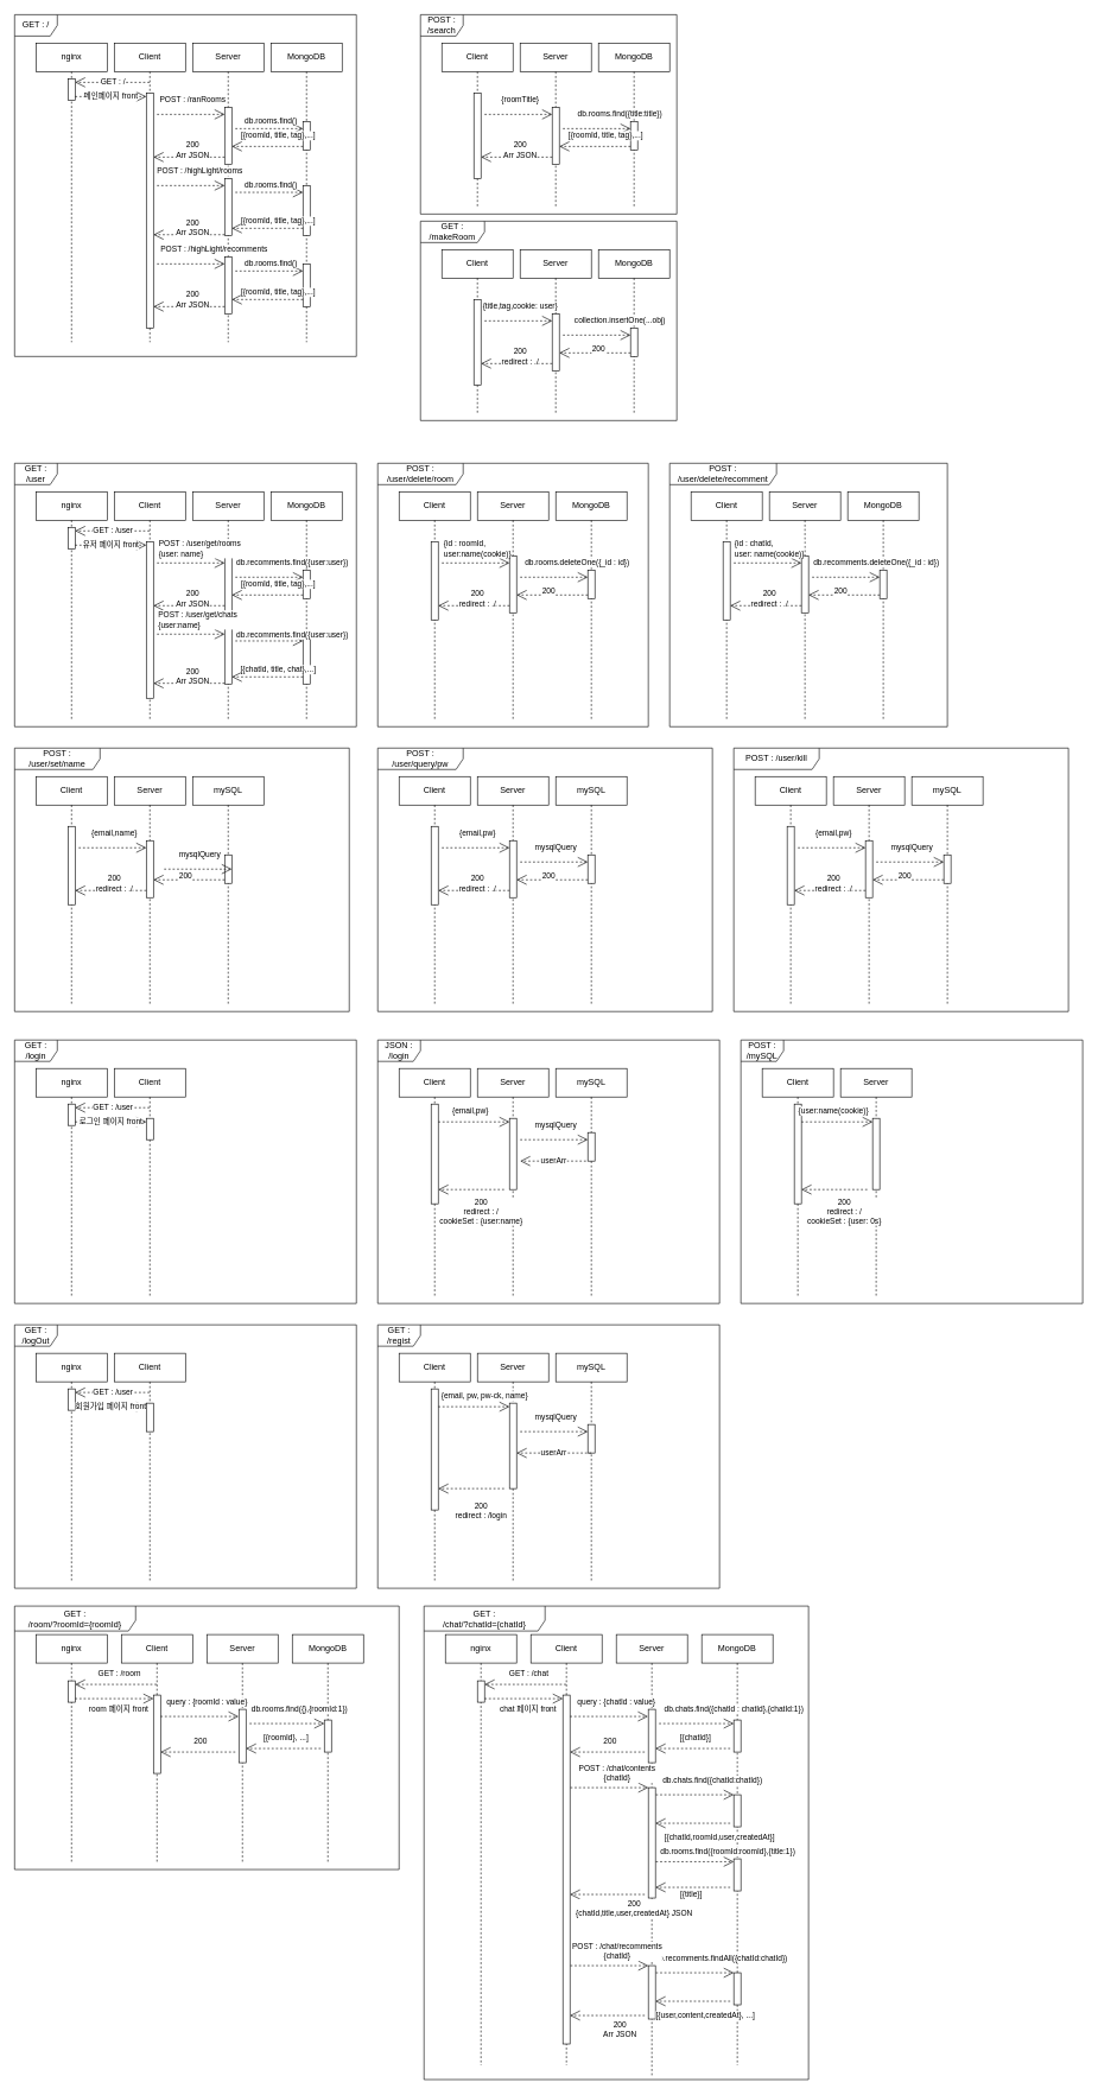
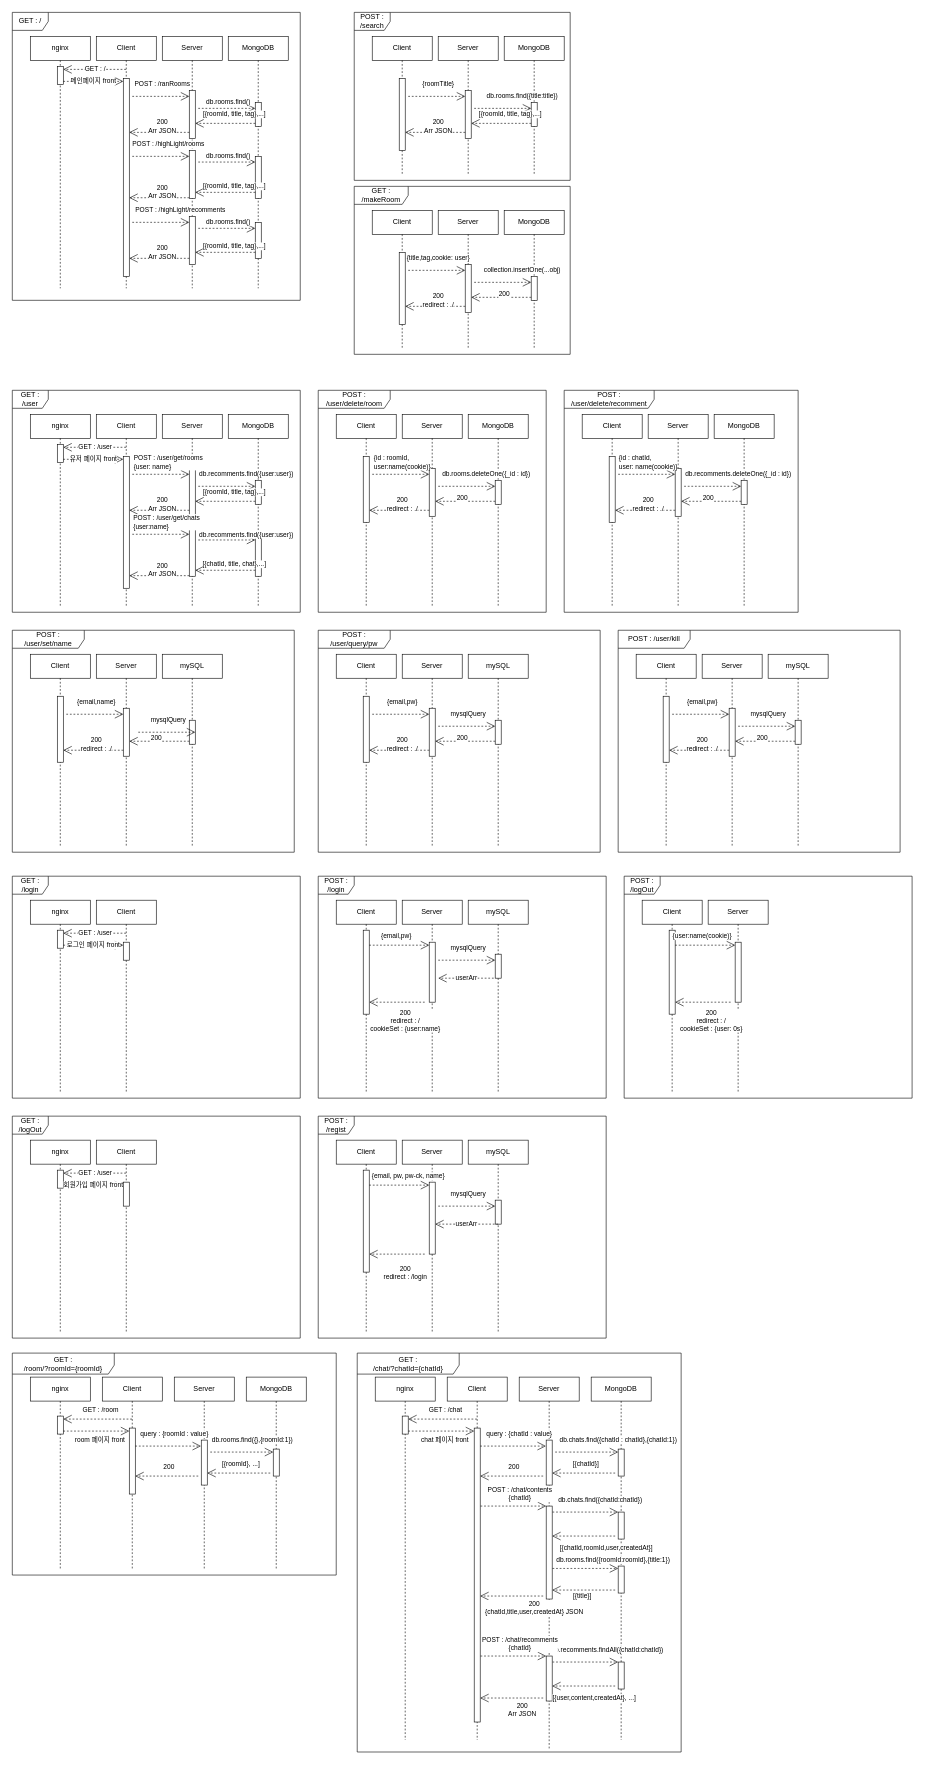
- <mxCell id="150" value="&lt;span style=&quot;background-color: initial;&quot;&gt;JSON : /login&lt;/span&gt;" style="shape=umlFrame;whiteSpace=wrap;html=1;pointerEvents=0;" vertex="1" parent="1"><mxGeometry x="530" y="1460" width="480" height="370" as="geometry" /></mxCell>
+ <mxCell id="150" value="&lt;span style=&quot;background-color: initial;&quot;&gt;POST : /login&lt;/span&gt;" style="shape=umlFrame;whiteSpace=wrap;html=1;pointerEvents=0;" vertex="1" parent="1"><mxGeometry x="530" y="1460" width="480" height="370" as="geometry" /></mxCell>
- <mxCell id="175" value="&lt;span style=&quot;background-color: initial;&quot;&gt;POST : /mySQL&lt;/span&gt;" style="shape=umlFrame;whiteSpace=wrap;html=1;pointerEvents=0;" vertex="1" parent="1"><mxGeometry x="1040" y="1460" width="480" height="370" as="geometry" /></mxCell>
+ <mxCell id="175" value="&lt;span style=&quot;background-color: initial;&quot;&gt;POST : /logOut&lt;/span&gt;" style="shape=umlFrame;whiteSpace=wrap;html=1;pointerEvents=0;" vertex="1" parent="1"><mxGeometry x="1040" y="1460" width="480" height="370" as="geometry" /></mxCell>
- <mxCell id="157" value="&lt;span style=&quot;background-color: initial;&quot;&gt;GET : /regist&lt;/span&gt;" style="shape=umlFrame;whiteSpace=wrap;html=1;pointerEvents=0;" vertex="1" parent="1"><mxGeometry x="530" y="1860" width="480" height="370" as="geometry" /></mxCell>
+ <mxCell id="157" value="&lt;span style=&quot;background-color: initial;&quot;&gt;POST : /regist&lt;/span&gt;" style="shape=umlFrame;whiteSpace=wrap;html=1;pointerEvents=0;" vertex="1" parent="1"><mxGeometry x="530" y="1860" width="480" height="370" as="geometry" /></mxCell>
